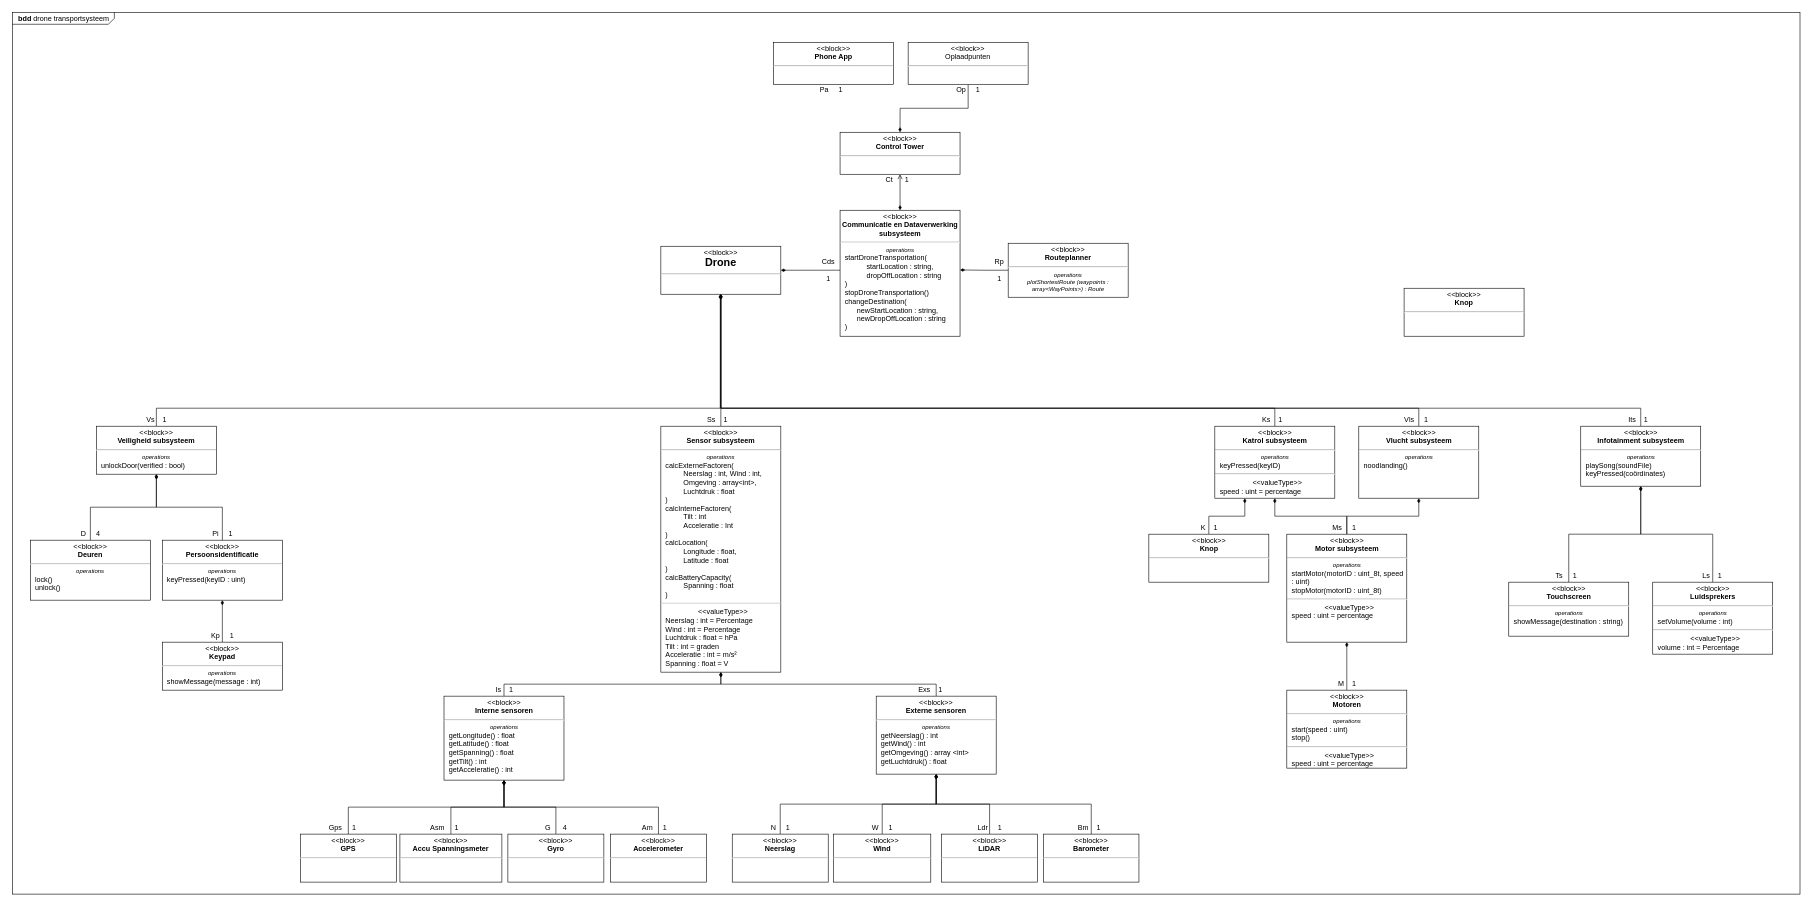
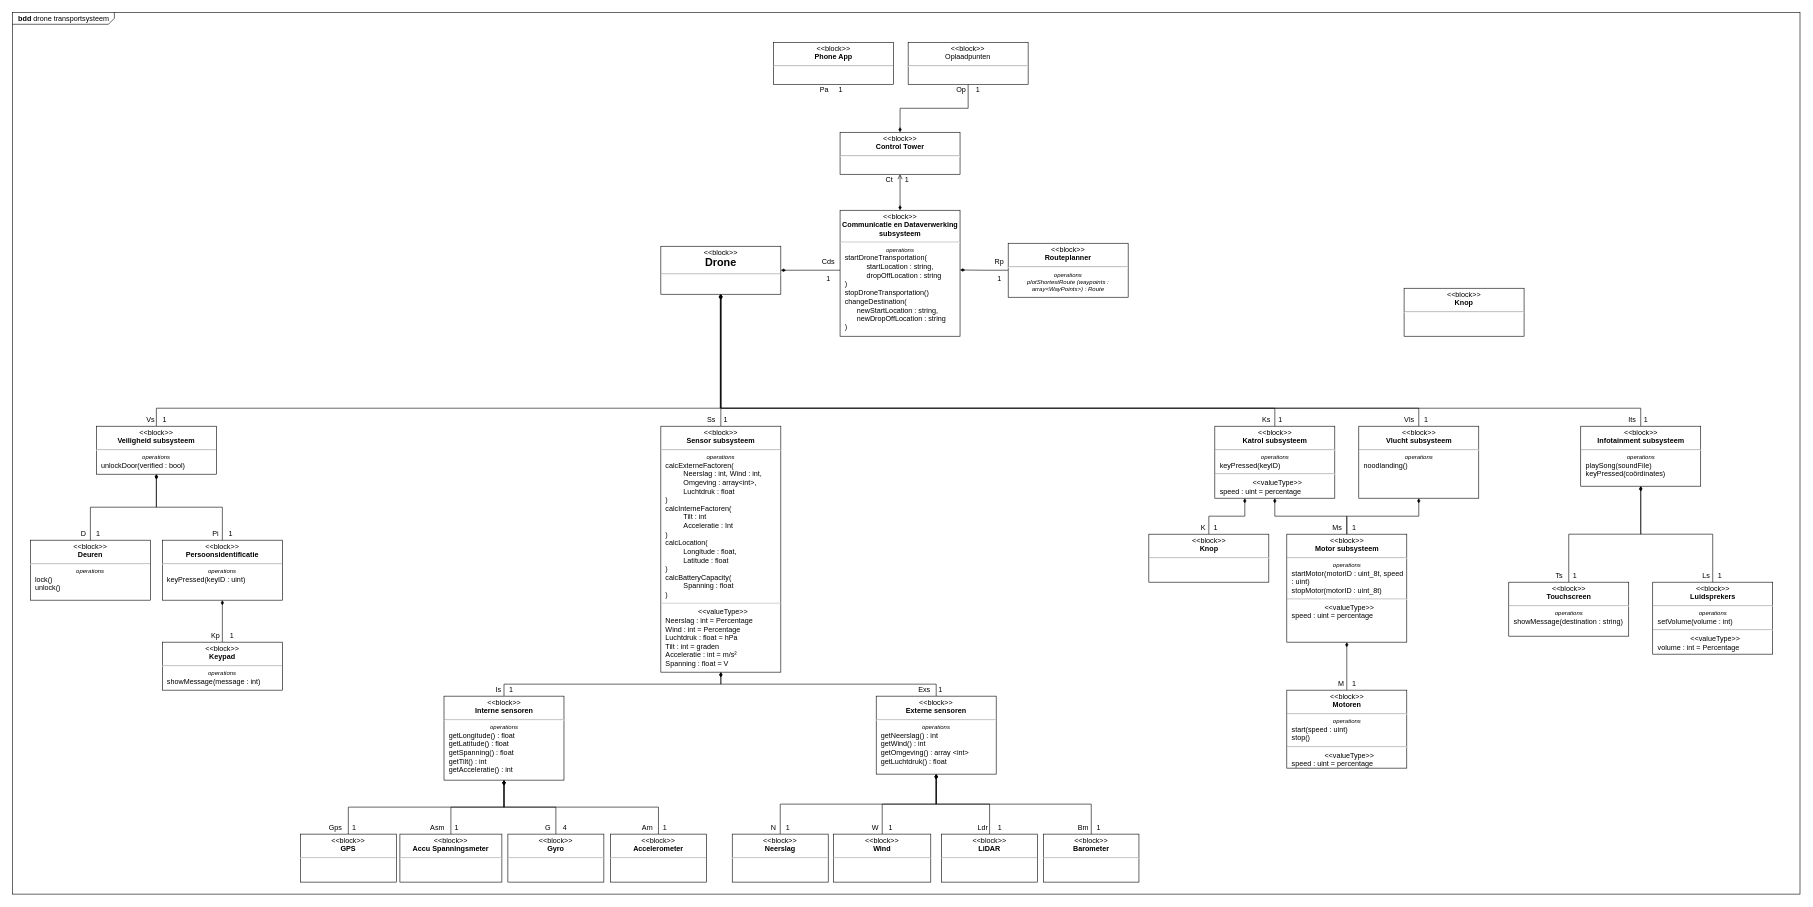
- <mxCell id="72" value="D&amp;nbsp; &amp;nbsp; &amp;nbsp;4" style="text;html=1;align=center;verticalAlign=middle;resizable=0;points=[];autosize=1;" parent="1" vertex="1"><mxGeometry x="125" y="880" width="50" height="20" as="geometry" /></mxCell>
+ <mxCell id="72" value="D&amp;nbsp; &amp;nbsp; &amp;nbsp;1" style="text;html=1;align=center;verticalAlign=middle;resizable=0;points=[];autosize=1;" parent="1" vertex="1"><mxGeometry x="125" y="880" width="50" height="20" as="geometry" /></mxCell>
